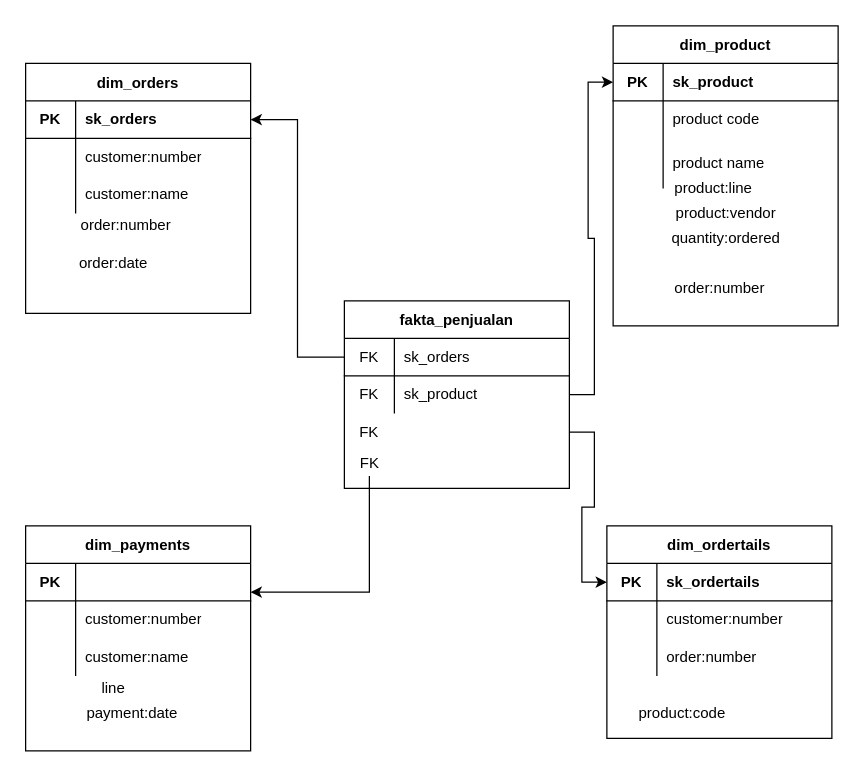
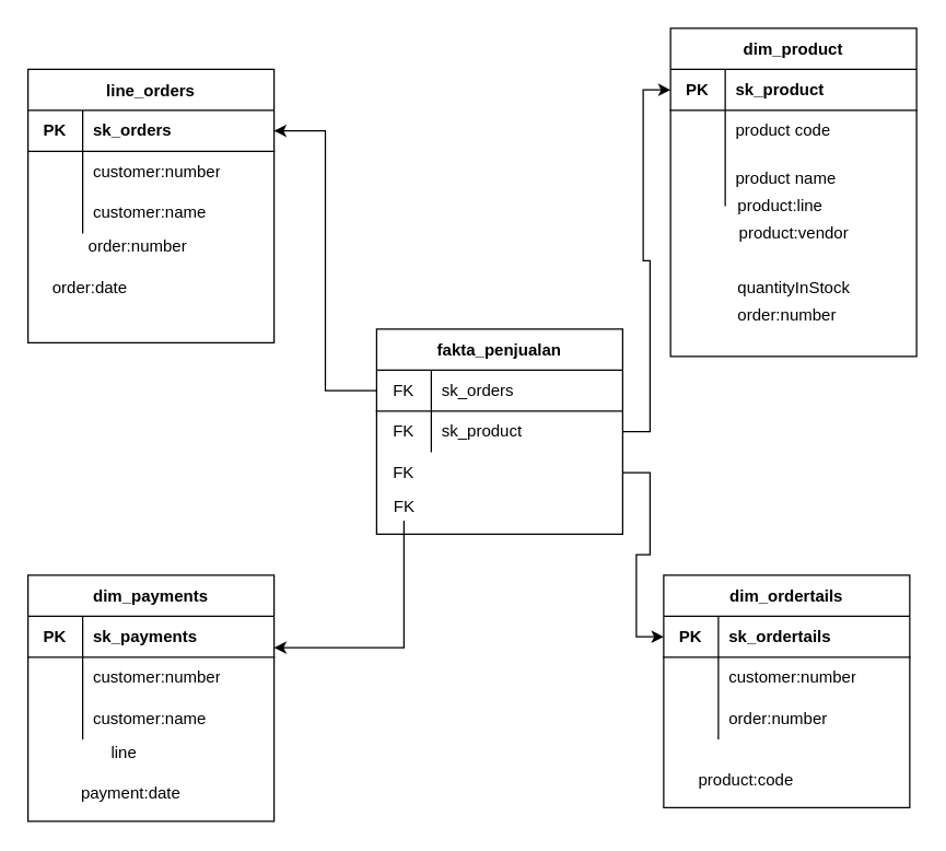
- <mxCell id="12" value="dim_orders" style="shape=table;startSize=30;container=1;collapsible=0;childLayout=tableLayout;fixedRows=1;rowLines=0;fontStyle=1;align=center;pointerEvents=1;" parent="1" vertex="1"><mxGeometry x="20" y="50" width="180" height="200" as="geometry" /></mxCell>
+ <mxCell id="12" value="line_orders" style="shape=table;startSize=30;container=1;collapsible=0;childLayout=tableLayout;fixedRows=1;rowLines=0;fontStyle=1;align=center;pointerEvents=1;" parent="1" vertex="1"><mxGeometry x="20" y="50" width="180" height="200" as="geometry" /></mxCell>
- <mxCell id="35" value="quantity:ordered" style="text;html=1;align=center;verticalAlign=middle;resizable=0;points=[];autosize=1;strokeColor=none;fillColor=none;" vertex="1" parent="1"><mxGeometry x="530" y="180" width="100" height="20" as="geometry" /></mxCell>
- <mxCell id="39" value="order:date" style="text;html=1;align=center;verticalAlign=middle;resizable=0;points=[];autosize=1;strokeColor=none;fillColor=none;" vertex="1" parent="1"><mxGeometry x="55" y="200" width="70" height="20" as="geometry" /></mxCell>
+ <mxCell id="39" value="order:date" style="text;html=1;align=center;verticalAlign=middle;resizable=0;points=[];autosize=1;strokeColor=none;fillColor=none;" vertex="1" parent="1"><mxGeometry x="30" y="200" width="70" height="20" as="geometry" /></mxCell>
+ <mxCell id="36" value="quantityInStock" style="text;html=1;align=center;verticalAlign=middle;resizable=0;points=[];autosize=1;strokeColor=none;fillColor=none;" vertex="1" parent="1"><mxGeometry x="530" y="200" width="100" height="20" as="geometry" /></mxCell>
+ <mxCell id="43" value="&lt;b&gt;sk_payments&lt;/b&gt;" style="shape=partialRectangle;html=1;whiteSpace=wrap;connectable=0;fillColor=none;top=0;left=0;bottom=0;right=0;align=left;spacingLeft=6;overflow=hidden;pointerEvents=1;" vertex="1" parent="41"><mxGeometry x="40" width="140" height="30" as="geometry"><mxRectangle width="140" height="30" as="alternateBounds" /></mxGeometry></mxCell>
- <mxCell id="51" value="payment:date" style="text;html=1;align=center;verticalAlign=middle;resizable=0;points=[];autosize=1;strokeColor=none;fillColor=none;" vertex="1" parent="1"><mxGeometry x="60" y="560" width="90" height="20" as="geometry" /></mxCell>
+ <mxCell id="51" value="payment:date" style="text;html=1;align=center;verticalAlign=middle;resizable=0;points=[];autosize=1;strokeColor=none;fillColor=none;" vertex="1" parent="1"><mxGeometry x="50" y="570" width="90" height="20" as="geometry" /></mxCell>
